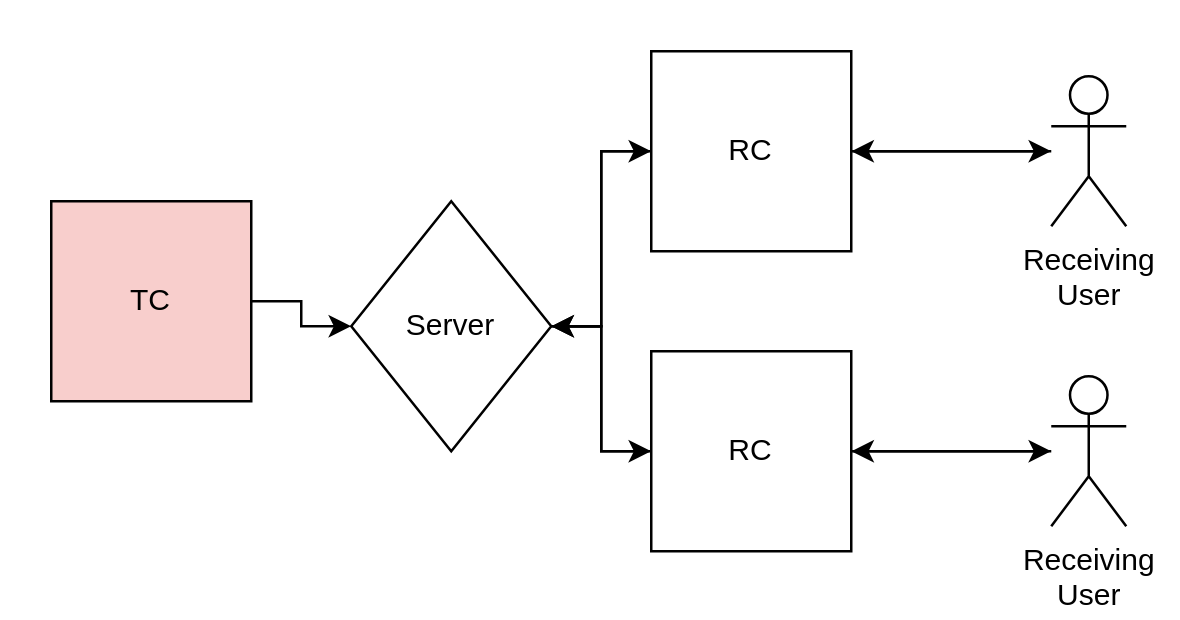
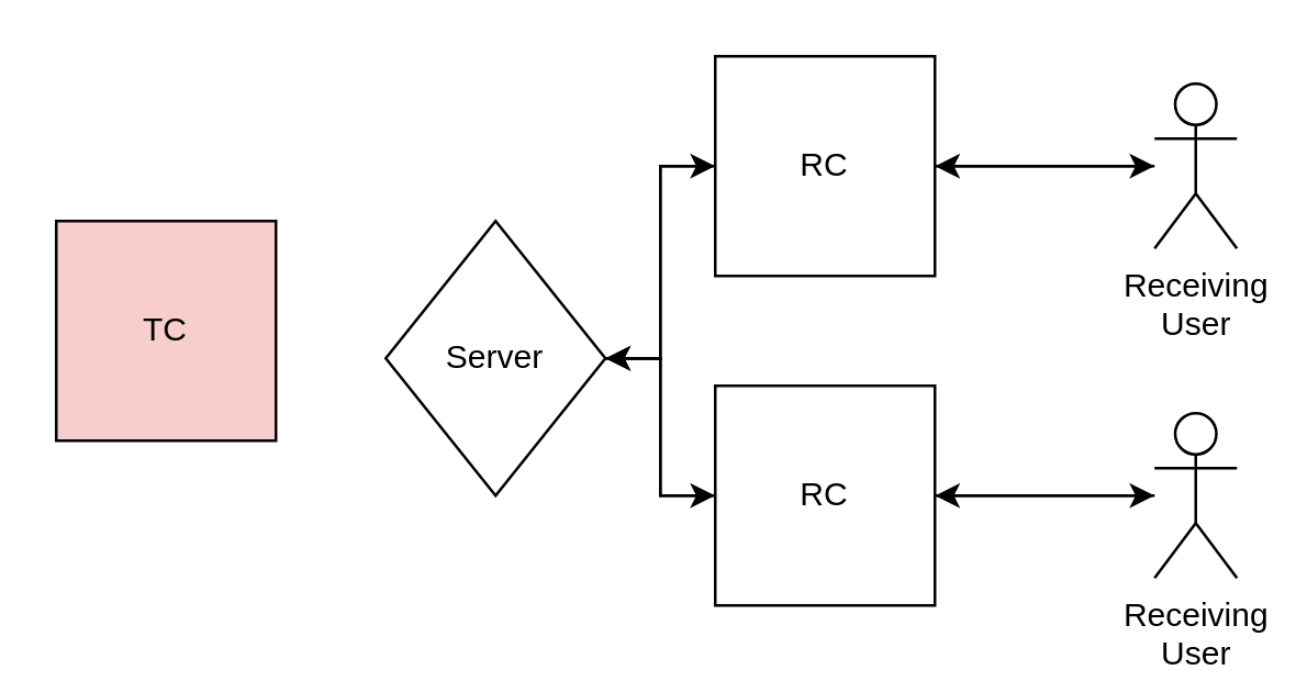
- <mxCell id="2" value="" style="edgeStyle=orthogonalEdgeStyle;rounded=0;orthogonalLoop=1;jettySize=auto;html=1;" parent="1" source="3" target="9" edge="1"><mxGeometry relative="1" as="geometry" /></mxCell>
